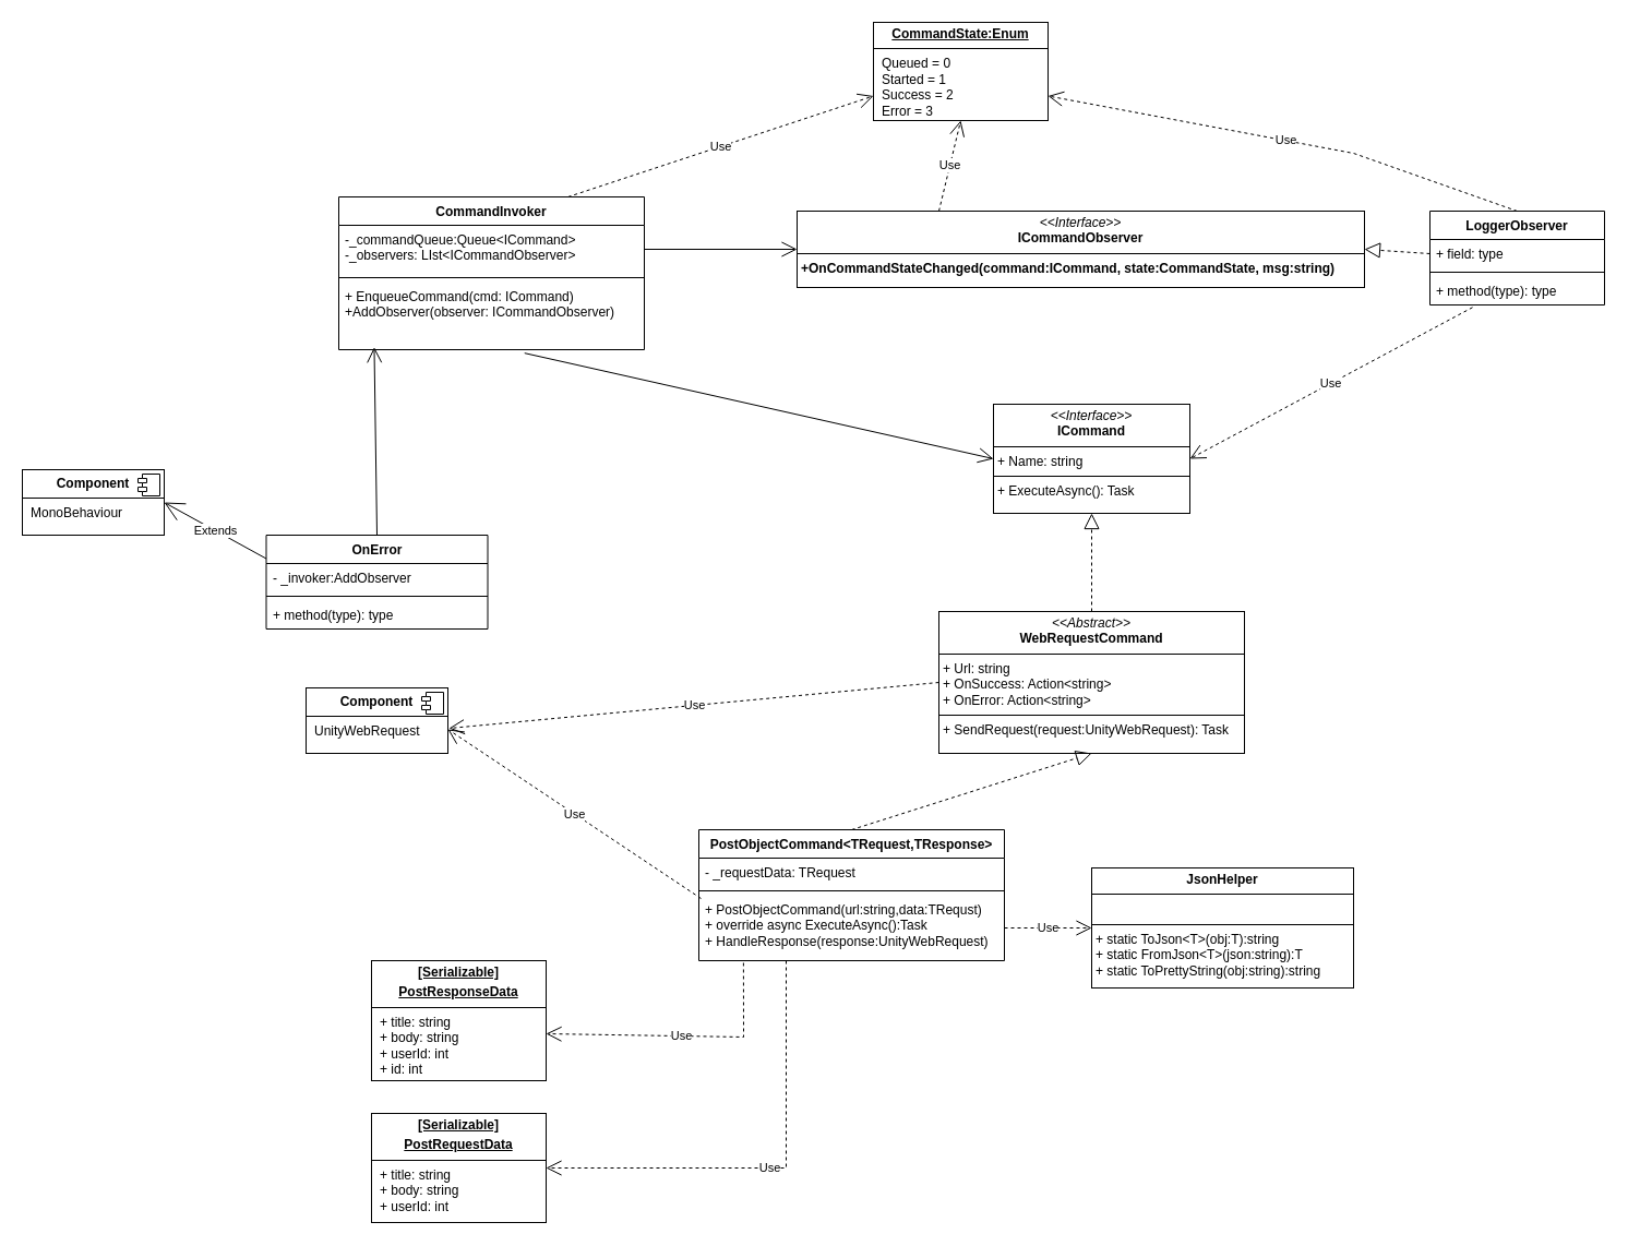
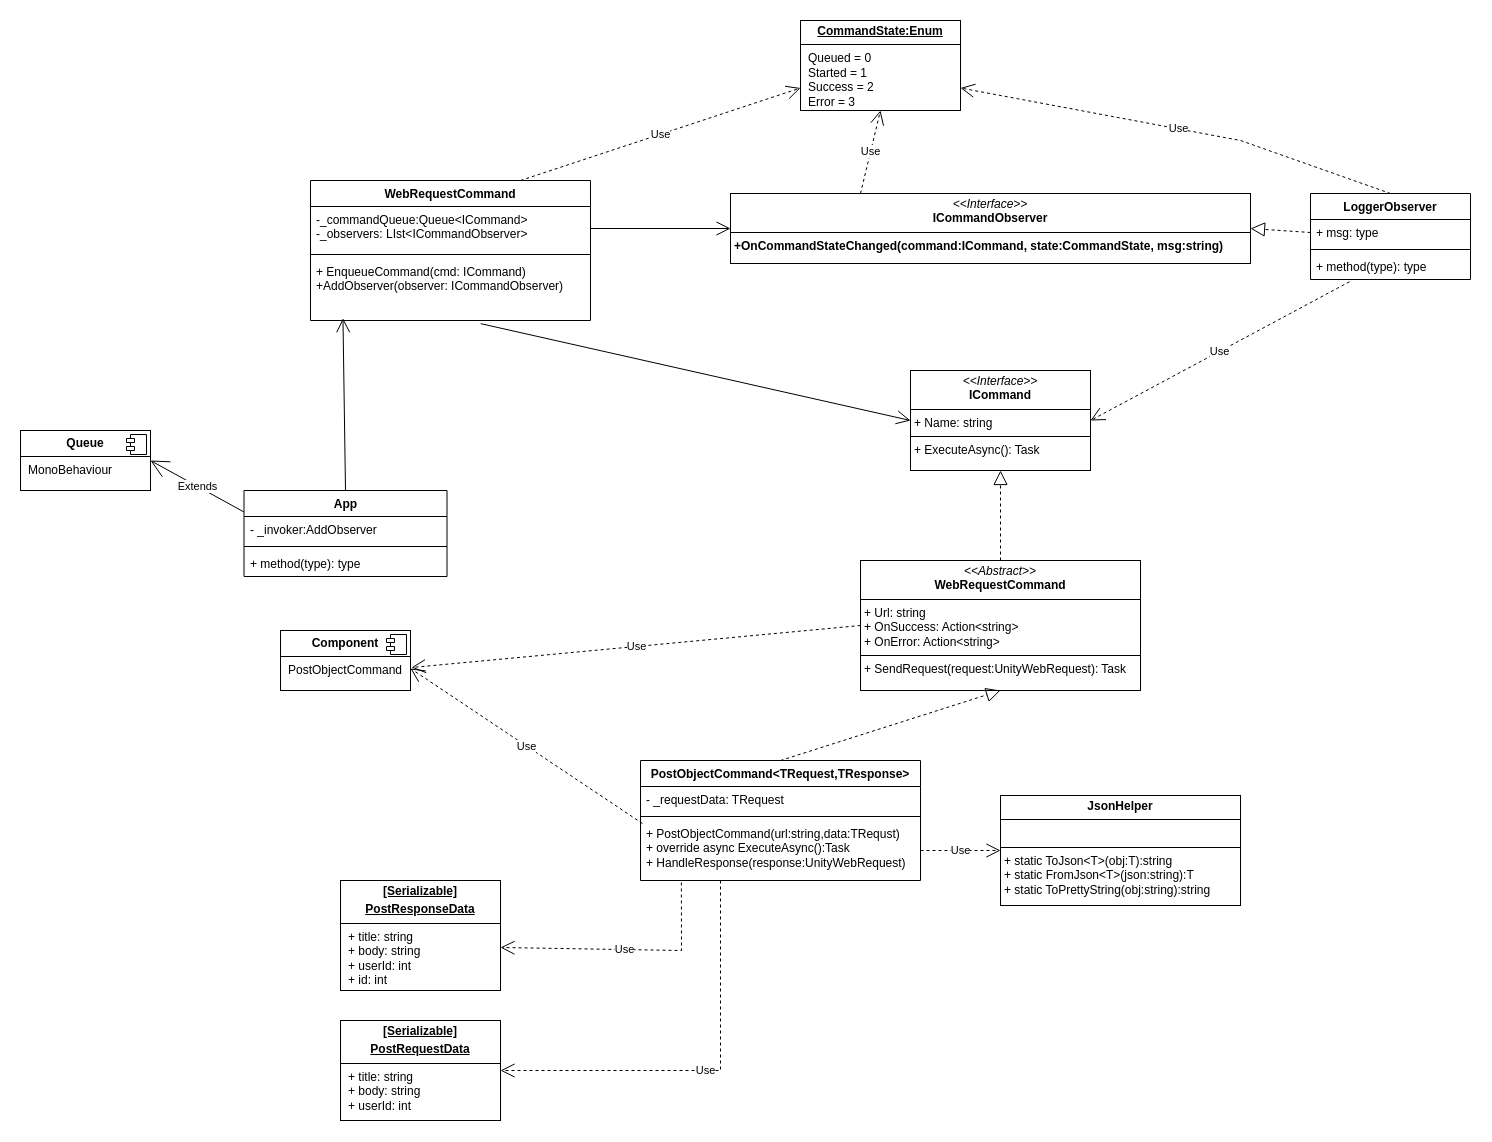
- <mxCell id="30" value="CommandInvoker" style="swimlane;fontStyle=1;align=center;verticalAlign=top;childLayout=stackLayout;horizontal=1;startSize=26;horizontalStack=0;resizeParent=1;resizeParentMax=0;resizeLast=0;collapsible=1;marginBottom=0;whiteSpace=wrap;html=1;" vertex="1" parent="1"><mxGeometry x="310" y="180" width="280" height="140" as="geometry" /></mxCell>
+ <mxCell id="30" value="WebRequestCommand" style="swimlane;fontStyle=1;align=center;verticalAlign=top;childLayout=stackLayout;horizontal=1;startSize=26;horizontalStack=0;resizeParent=1;resizeParentMax=0;resizeLast=0;collapsible=1;marginBottom=0;whiteSpace=wrap;html=1;" vertex="1" parent="1"><mxGeometry x="310" y="180" width="280" height="140" as="geometry" /></mxCell>
- <mxCell id="25" value="+ field: type" style="text;strokeColor=none;fillColor=none;align=left;verticalAlign=top;spacingLeft=4;spacingRight=4;overflow=hidden;rotatable=0;points=[[0,0.5],[1,0.5]];portConstraint=eastwest;whiteSpace=wrap;html=1;" vertex="1" parent="24"><mxGeometry y="26" width="160" height="26" as="geometry" /></mxCell>
+ <mxCell id="25" value="+ msg: type" style="text;strokeColor=none;fillColor=none;align=left;verticalAlign=top;spacingLeft=4;spacingRight=4;overflow=hidden;rotatable=0;points=[[0,0.5],[1,0.5]];portConstraint=eastwest;whiteSpace=wrap;html=1;" vertex="1" parent="24"><mxGeometry y="26" width="160" height="26" as="geometry" /></mxCell>
- <mxCell id="2" value="&lt;p style=&quot;margin:0px;margin-top:6px;text-align:center;&quot;&gt;&lt;b&gt;Component&lt;/b&gt;&lt;/p&gt;&lt;hr size=&quot;1&quot; style=&quot;border-style:solid;&quot;&gt;&lt;p style=&quot;margin:0px;margin-left:8px;&quot;&gt;MonoBehaviour&lt;/p&gt;" style="align=left;overflow=fill;html=1;dropTarget=0;whiteSpace=wrap;" vertex="1" parent="1"><mxGeometry x="20" y="430" width="130" height="60" as="geometry" /></mxCell>
+ <mxCell id="2" value="&lt;p style=&quot;margin:0px;margin-top:6px;text-align:center;&quot;&gt;&lt;b&gt;Queue&lt;/b&gt;&lt;/p&gt;&lt;hr size=&quot;1&quot; style=&quot;border-style:solid;&quot;&gt;&lt;p style=&quot;margin:0px;margin-left:8px;&quot;&gt;MonoBehaviour&lt;/p&gt;" style="align=left;overflow=fill;html=1;dropTarget=0;whiteSpace=wrap;" vertex="1" parent="1"><mxGeometry x="20" y="430" width="130" height="60" as="geometry" /></mxCell>
- <mxCell id="39" value="OnError" style="swimlane;fontStyle=1;align=center;verticalAlign=top;childLayout=stackLayout;horizontal=1;startSize=26;horizontalStack=0;resizeParent=1;resizeParentMax=0;resizeLast=0;collapsible=1;marginBottom=0;whiteSpace=wrap;html=1;" vertex="1" parent="1"><mxGeometry x="243.5" y="490" width="203" height="86" as="geometry" /></mxCell>
+ <mxCell id="39" value="App" style="swimlane;fontStyle=1;align=center;verticalAlign=top;childLayout=stackLayout;horizontal=1;startSize=26;horizontalStack=0;resizeParent=1;resizeParentMax=0;resizeLast=0;collapsible=1;marginBottom=0;whiteSpace=wrap;html=1;" vertex="1" parent="1"><mxGeometry x="243.5" y="490" width="203" height="86" as="geometry" /></mxCell>
- <mxCell id="4" value="&lt;p style=&quot;margin:0px;margin-top:6px;text-align:center;&quot;&gt;&lt;b&gt;Component&lt;/b&gt;&lt;/p&gt;&lt;hr size=&quot;1&quot; style=&quot;border-style:solid;&quot;&gt;&lt;p style=&quot;margin:0px;margin-left:8px;&quot;&gt;UnityWebRequest&lt;/p&gt;" style="align=left;overflow=fill;html=1;dropTarget=0;whiteSpace=wrap;" vertex="1" parent="1"><mxGeometry x="280" y="630" width="130" height="60" as="geometry" /></mxCell>
+ <mxCell id="4" value="&lt;p style=&quot;margin:0px;margin-top:6px;text-align:center;&quot;&gt;&lt;b&gt;Component&lt;/b&gt;&lt;/p&gt;&lt;hr size=&quot;1&quot; style=&quot;border-style:solid;&quot;&gt;&lt;p style=&quot;margin:0px;margin-left:8px;&quot;&gt;PostObjectCommand&lt;/p&gt;" style="align=left;overflow=fill;html=1;dropTarget=0;whiteSpace=wrap;" vertex="1" parent="1"><mxGeometry x="280" y="630" width="130" height="60" as="geometry" /></mxCell>
